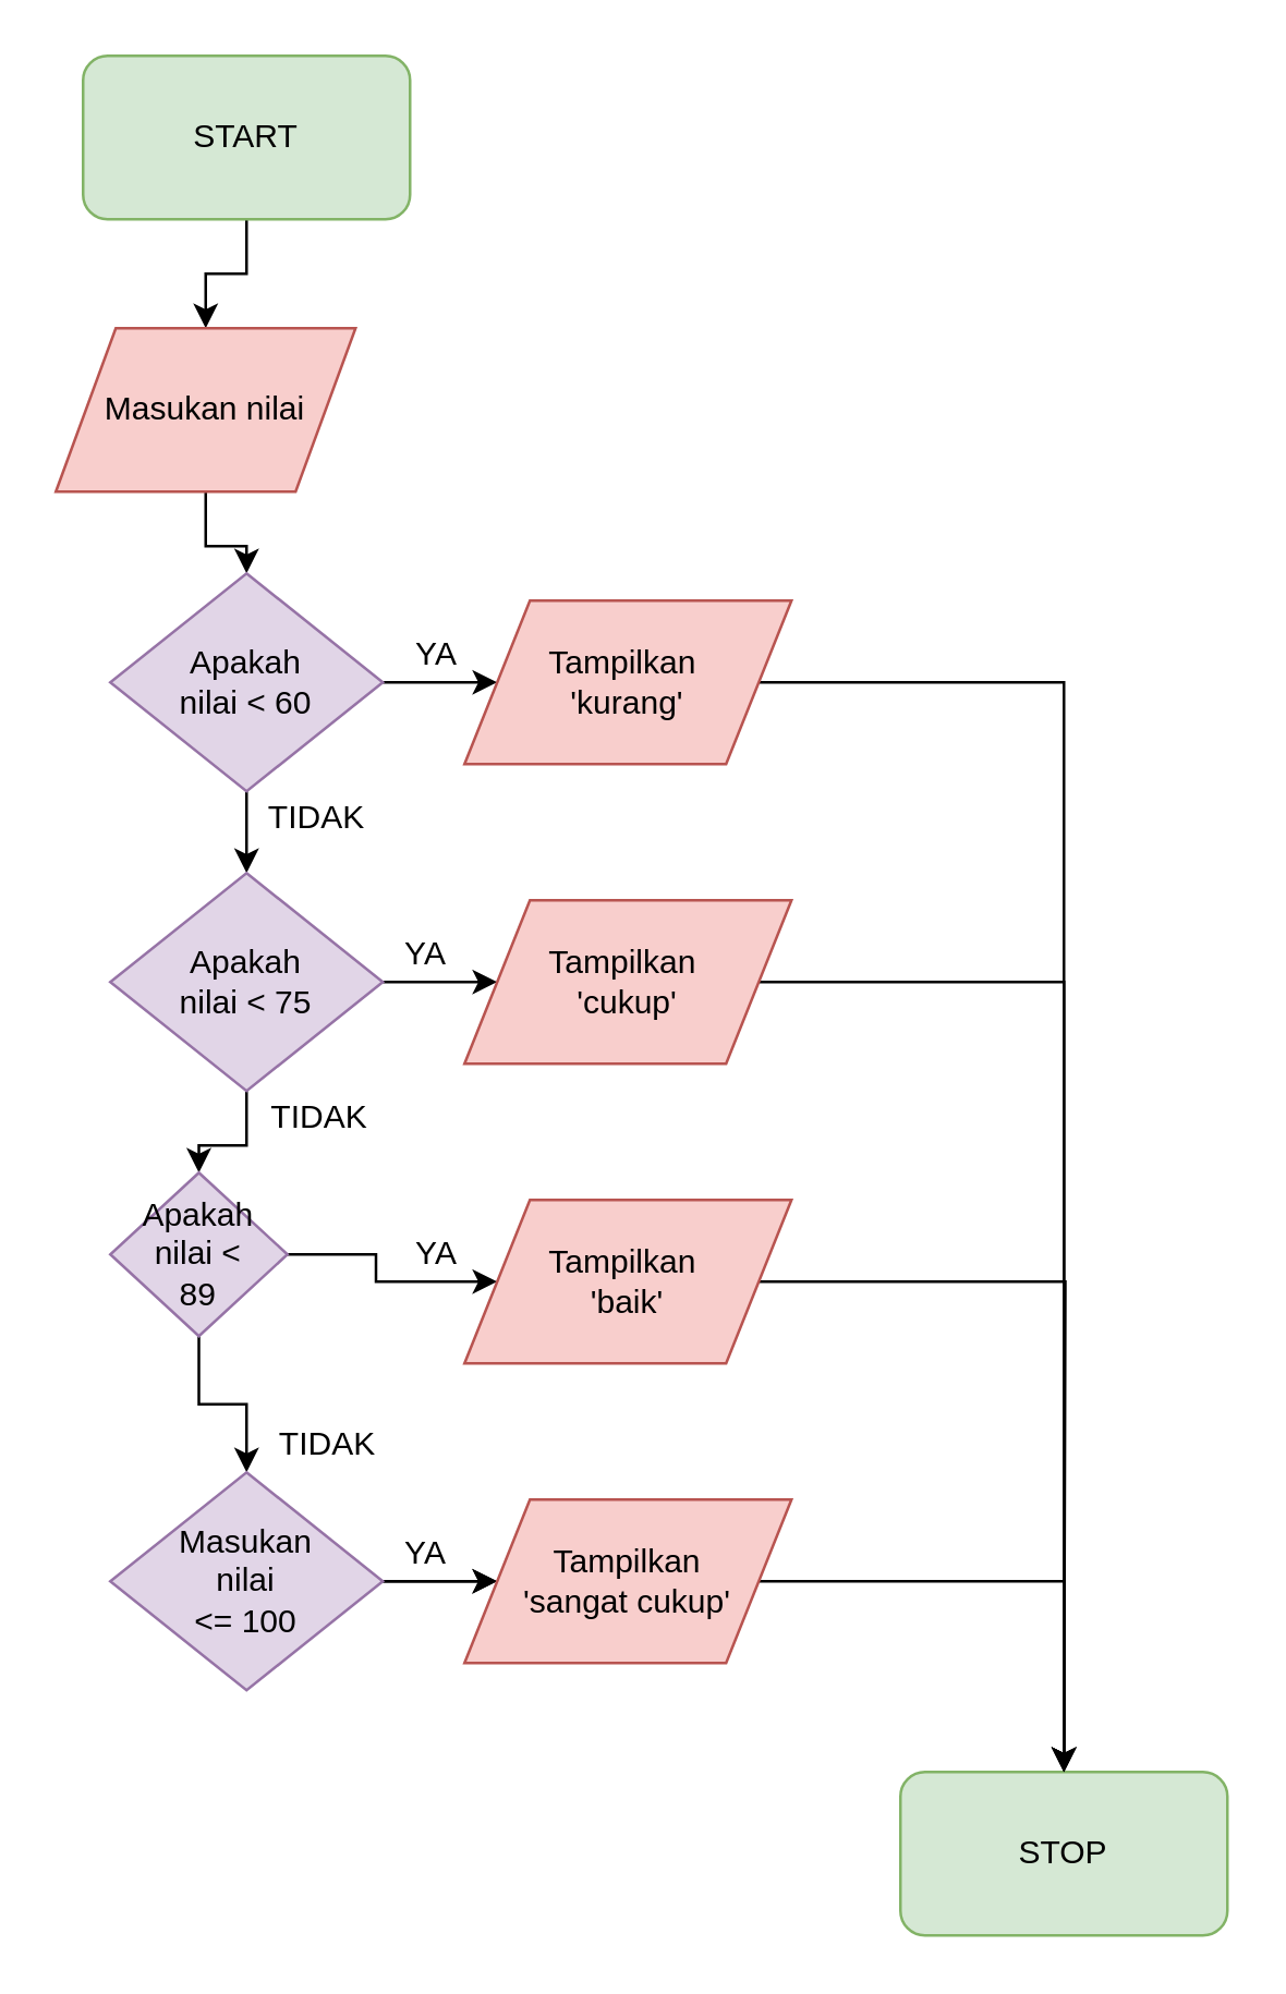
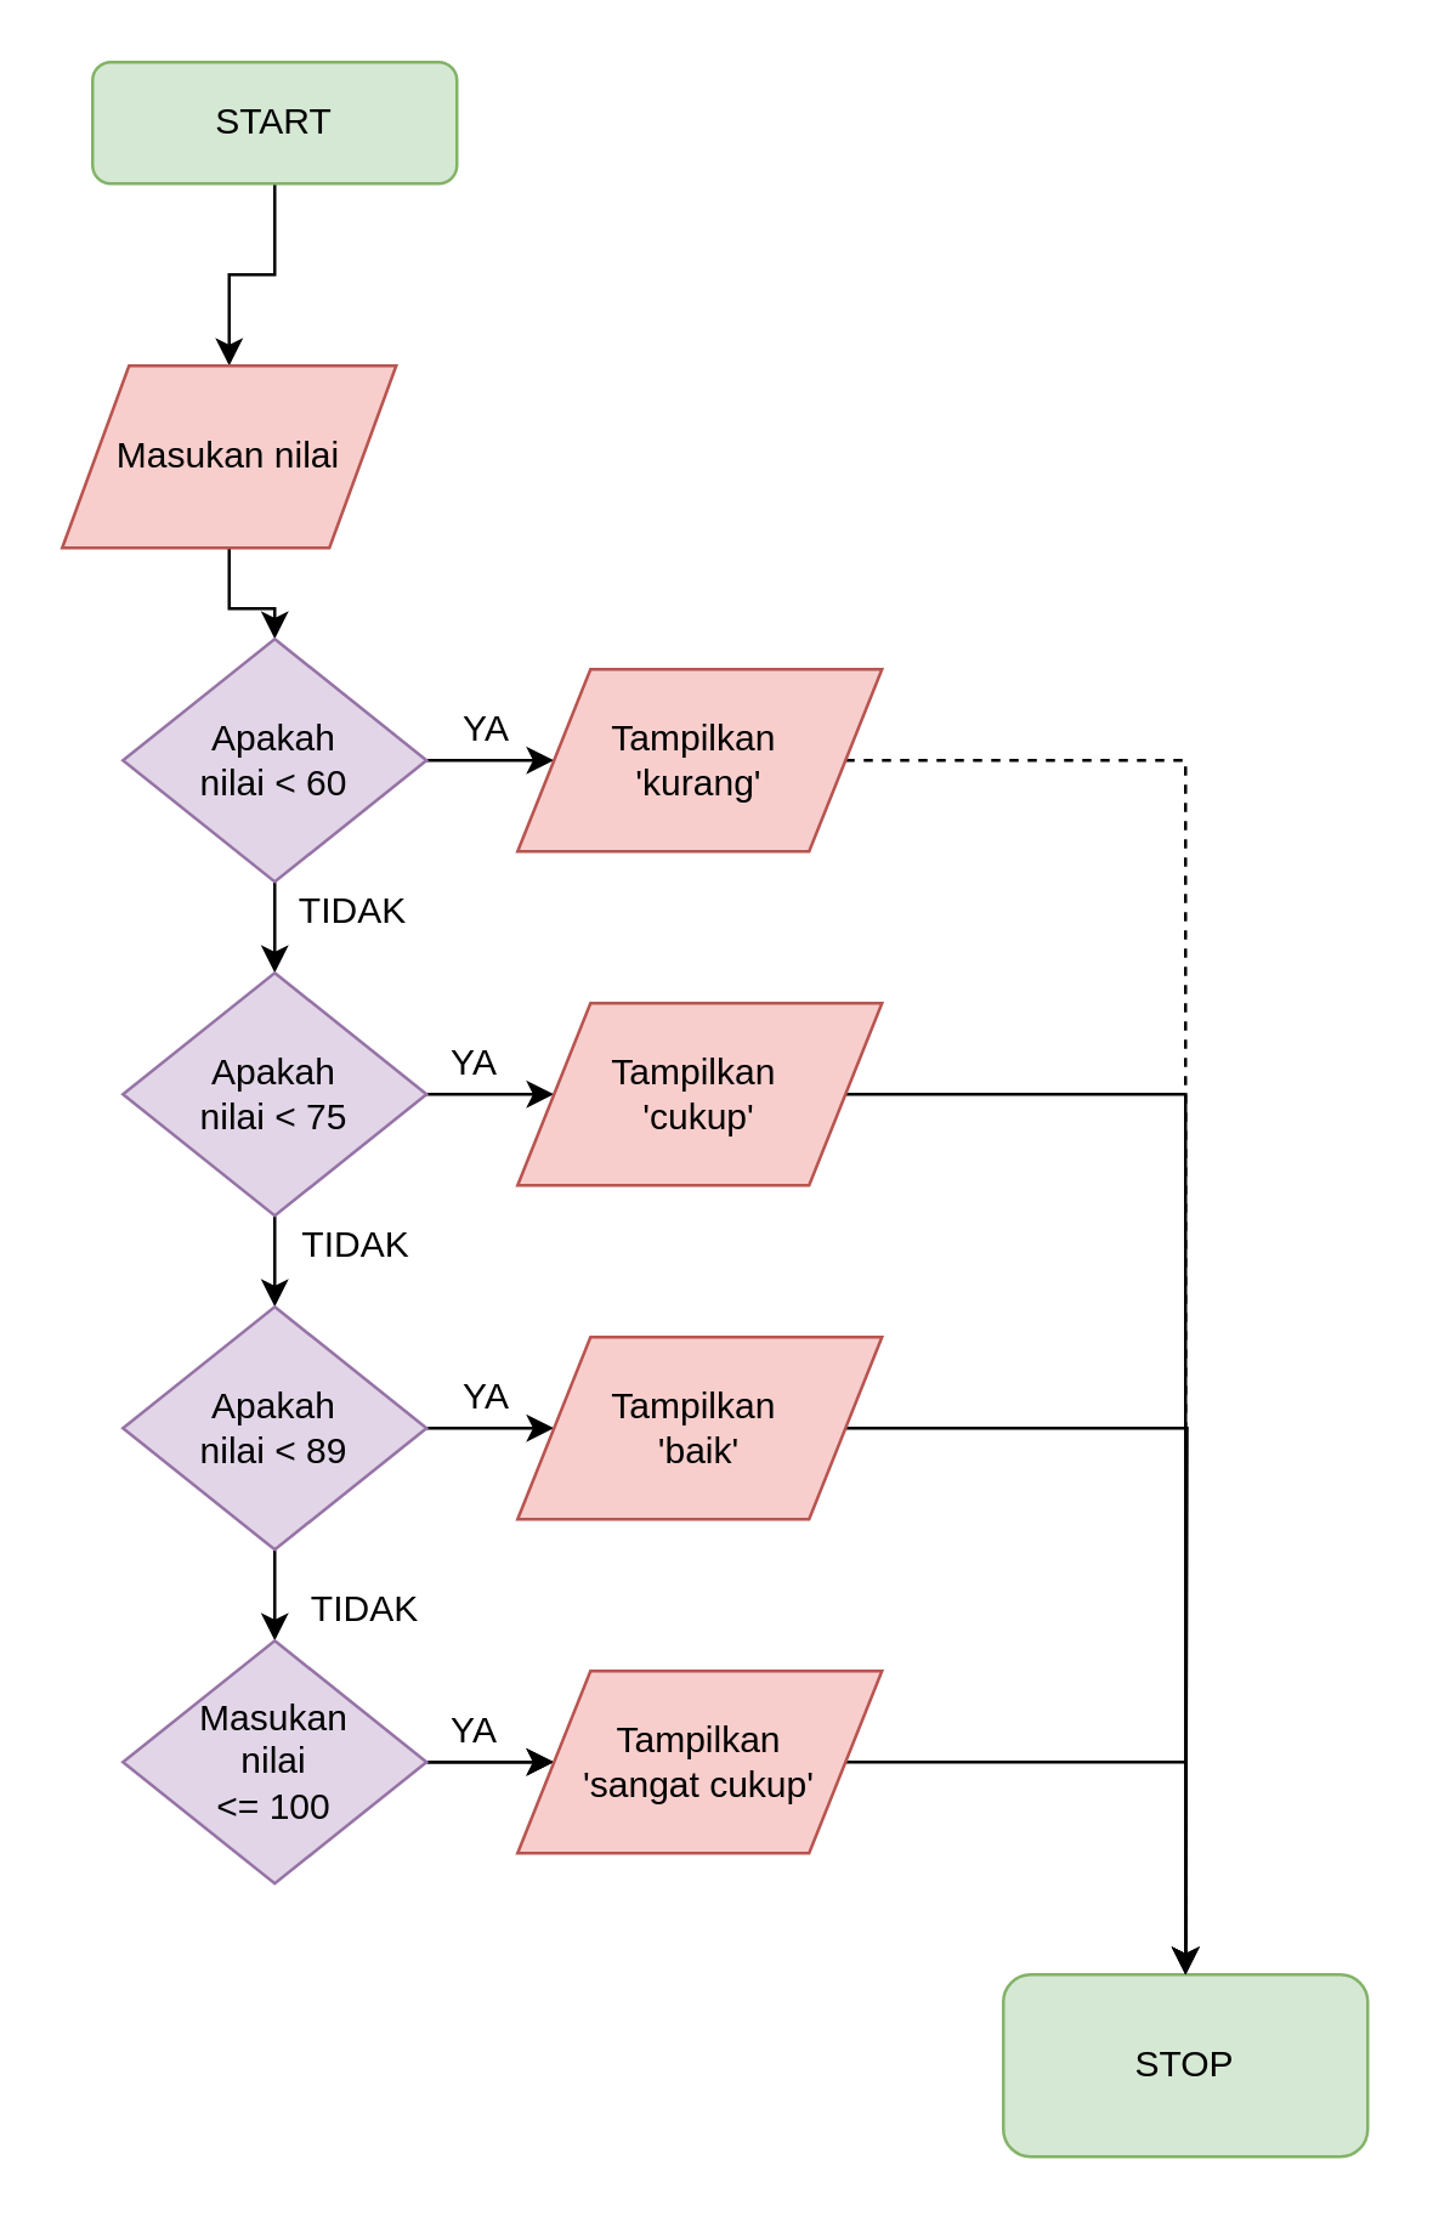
- <mxCell id="3" value="START" style="rounded=1;whiteSpace=wrap;html=1;fillColor=#d5e8d4;strokeColor=#82b366;" vertex="1" parent="1"><mxGeometry x="30" y="20" width="120" height="60" as="geometry" /></mxCell>
+ <mxCell id="3" value="START" style="rounded=1;whiteSpace=wrap;html=1;fillColor=#d5e8d4;strokeColor=#82b366;" vertex="1" parent="1"><mxGeometry x="30" y="20" width="120" height="40" as="geometry" /></mxCell>
- <mxCell id="21" style="edgeStyle=orthogonalEdgeStyle;rounded=0;orthogonalLoop=1;jettySize=auto;html=1;exitX=1;exitY=0.5;exitDx=0;exitDy=0;" edge="1" parent="1" source="22" target="18"><mxGeometry relative="1" as="geometry" /></mxCell>
+ <mxCell id="21" style="edgeStyle=orthogonalEdgeStyle;rounded=0;orthogonalLoop=1;jettySize=auto;html=1;exitX=1;exitY=0.5;exitDx=0;exitDy=0;dashed=1;" edge="1" parent="1" source="22" target="18"><mxGeometry relative="1" as="geometry" /></mxCell>
- <mxCell id="14" value="Apakah nilai &amp;lt; 89" style="rhombus;whiteSpace=wrap;html=1;spacingLeft=20;spacingRight=20;fillColor=#e1d5e7;strokeColor=#9673a6;" vertex="1" parent="1"><mxGeometry x="40" y="430" width="65" height="60" as="geometry" /></mxCell>
+ <mxCell id="14" value="Apakah nilai &amp;lt; 89" style="rhombus;whiteSpace=wrap;html=1;spacingLeft=20;spacingRight=20;fillColor=#e1d5e7;strokeColor=#9673a6;" vertex="1" parent="1"><mxGeometry x="40" y="430" width="100" height="80" as="geometry" /></mxCell>
